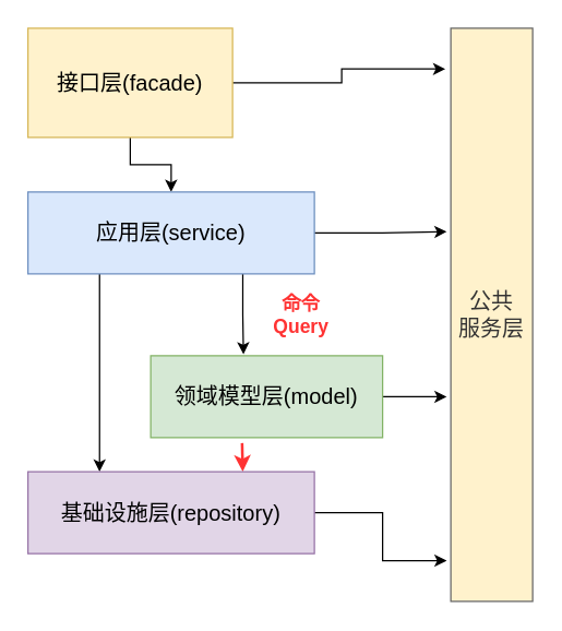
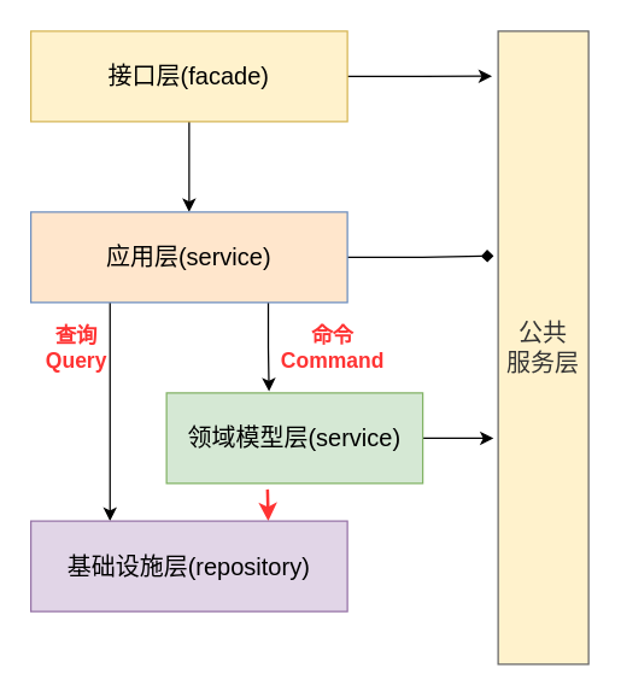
- <mxCell id="4" value="接口层(facade)" style="rounded=0;whiteSpace=wrap;html=1;fontSize=16;fillColor=#fff2cc;strokeColor=#d6b656;" parent="1" vertex="1"><mxGeometry x="20" y="20" width="150" height="80" as="geometry" /></mxCell>
+ <mxCell id="4" value="接口层(facade)" style="rounded=0;whiteSpace=wrap;html=1;fontSize=16;fillColor=#fff2cc;strokeColor=#d6b656;" parent="1" vertex="1"><mxGeometry x="20" y="20" width="210" height="60" as="geometry" /></mxCell>
- <mxCell id="7" style="edgeStyle=orthogonalEdgeStyle;rounded=0;orthogonalLoop=1;jettySize=auto;html=1;exitX=1;exitY=0.5;exitDx=0;exitDy=0;entryX=-0.05;entryY=0.355;entryDx=0;entryDy=0;entryPerimeter=0;strokeColor=#000000;strokeWidth=1;" edge="1" parent="1" source="8" target="16"><mxGeometry relative="1" as="geometry" /></mxCell>
+ <mxCell id="7" style="edgeStyle=orthogonalEdgeStyle;rounded=0;orthogonalLoop=1;jettySize=auto;html=1;exitX=1;exitY=0.5;exitDx=0;exitDy=0;entryX=-0.05;entryY=0.355;entryDx=0;entryDy=0;entryPerimeter=0;strokeColor=#000000;strokeWidth=1;endArrow=diamond;" edge="1" parent="1" source="8" target="16"><mxGeometry relative="1" as="geometry" /></mxCell>
- <mxCell id="8" value="应用层(service)" style="rounded=0;whiteSpace=wrap;html=1;fontSize=16;fillColor=#dae8fc;strokeColor=#6c8ebf;" parent="1" vertex="1"><mxGeometry x="20" y="140" width="210" height="60" as="geometry" /></mxCell>
+ <mxCell id="8" value="应用层(service)" style="rounded=0;whiteSpace=wrap;html=1;fontSize=16;fillColor=#ffe6cc;strokeColor=#6c8ebf;" parent="1" vertex="1"><mxGeometry x="20" y="140" width="210" height="60" as="geometry" /></mxCell>
+ <mxCell id="14" value="&lt;b style=&quot;font-size: 14px&quot;&gt;&lt;font style=&quot;font-size: 14px&quot; color=&quot;#ff3333&quot;&gt;查询&lt;br&gt;Query&lt;br&gt;&lt;/font&gt;&lt;/b&gt;" style="text;html=1;align=center;verticalAlign=middle;resizable=0;points=[];autosize=1;fontSize=14;" parent="1" vertex="1"><mxGeometry x="20" y="210" width="60" height="40" as="geometry" /></mxCell>
- <mxCell id="15" value="&lt;b style=&quot;font-size: 14px&quot;&gt;&lt;font style=&quot;font-size: 14px&quot; color=&quot;#ff3333&quot;&gt;命令&lt;br&gt;Query&lt;br&gt;&lt;/font&gt;&lt;/b&gt;" style="text;html=1;align=center;verticalAlign=middle;resizable=0;points=[];autosize=1;fontSize=14;" parent="1" vertex="1"><mxGeometry x="180" y="210" width="80" height="40" as="geometry" /></mxCell>
+ <mxCell id="15" value="&lt;b style=&quot;font-size: 14px&quot;&gt;&lt;font style=&quot;font-size: 14px&quot; color=&quot;#ff3333&quot;&gt;命令&lt;br&gt;Command&lt;br&gt;&lt;/font&gt;&lt;/b&gt;" style="text;html=1;align=center;verticalAlign=middle;resizable=0;points=[];autosize=1;fontSize=14;" parent="1" vertex="1"><mxGeometry x="180" y="210" width="80" height="40" as="geometry" /></mxCell>
- <mxCell id="13" value="领域模型层(model)" style="rounded=0;whiteSpace=wrap;html=1;fontSize=16;fillColor=#d5e8d4;strokeColor=#82b366;" parent="1" vertex="1"><mxGeometry x="110" y="260" width="170" height="60" as="geometry" /></mxCell>
+ <mxCell id="13" value="领域模型层(service)" style="rounded=0;whiteSpace=wrap;html=1;fontSize=16;fillColor=#d5e8d4;strokeColor=#82b366;" parent="1" vertex="1"><mxGeometry x="110" y="260" width="170" height="60" as="geometry" /></mxCell>
- <mxCell id="10" style="edgeStyle=orthogonalEdgeStyle;rounded=0;orthogonalLoop=1;jettySize=auto;html=1;exitX=1;exitY=0.5;exitDx=0;exitDy=0;entryX=-0.05;entryY=0.929;entryDx=0;entryDy=0;entryPerimeter=0;strokeColor=#000000;strokeWidth=1;" edge="1" parent="1" source="11" target="16"><mxGeometry relative="1" as="geometry" /></mxCell>
